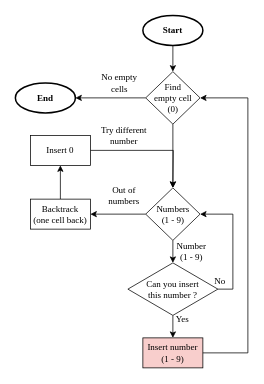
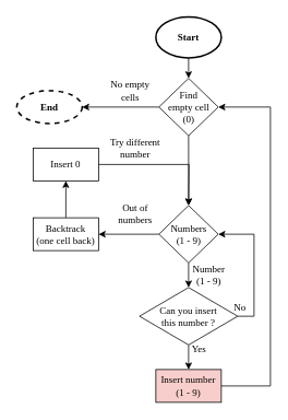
- <mxCell id="2" value="Start" style="ellipse;whiteSpace=wrap;html=1;fontFamily=Times New Roman;fontStyle=1;strokeWidth=2;" vertex="1" parent="1"><mxGeometry x="190" y="20" width="80" height="40" as="geometry" /></mxCell>
+ <mxCell id="2" value="Start" style="ellipse;whiteSpace=wrap;html=1;fontFamily=Times New Roman;fontStyle=1;strokeWidth=2;" vertex="1" parent="1"><mxGeometry x="190" y="20" width="80" height="50" as="geometry" /></mxCell>
- <mxCell id="22" value="End" style="ellipse;whiteSpace=wrap;html=1;fontFamily=Times New Roman;fontStyle=1;strokeWidth=2;" vertex="1" parent="1"><mxGeometry x="20" y="110" width="80" height="40" as="geometry" /></mxCell>
+ <mxCell id="22" value="End" style="ellipse;whiteSpace=wrap;html=1;fontFamily=Times New Roman;fontStyle=1;strokeWidth=2;dashed=1;" vertex="1" parent="1"><mxGeometry x="20" y="110" width="80" height="40" as="geometry" /></mxCell>
